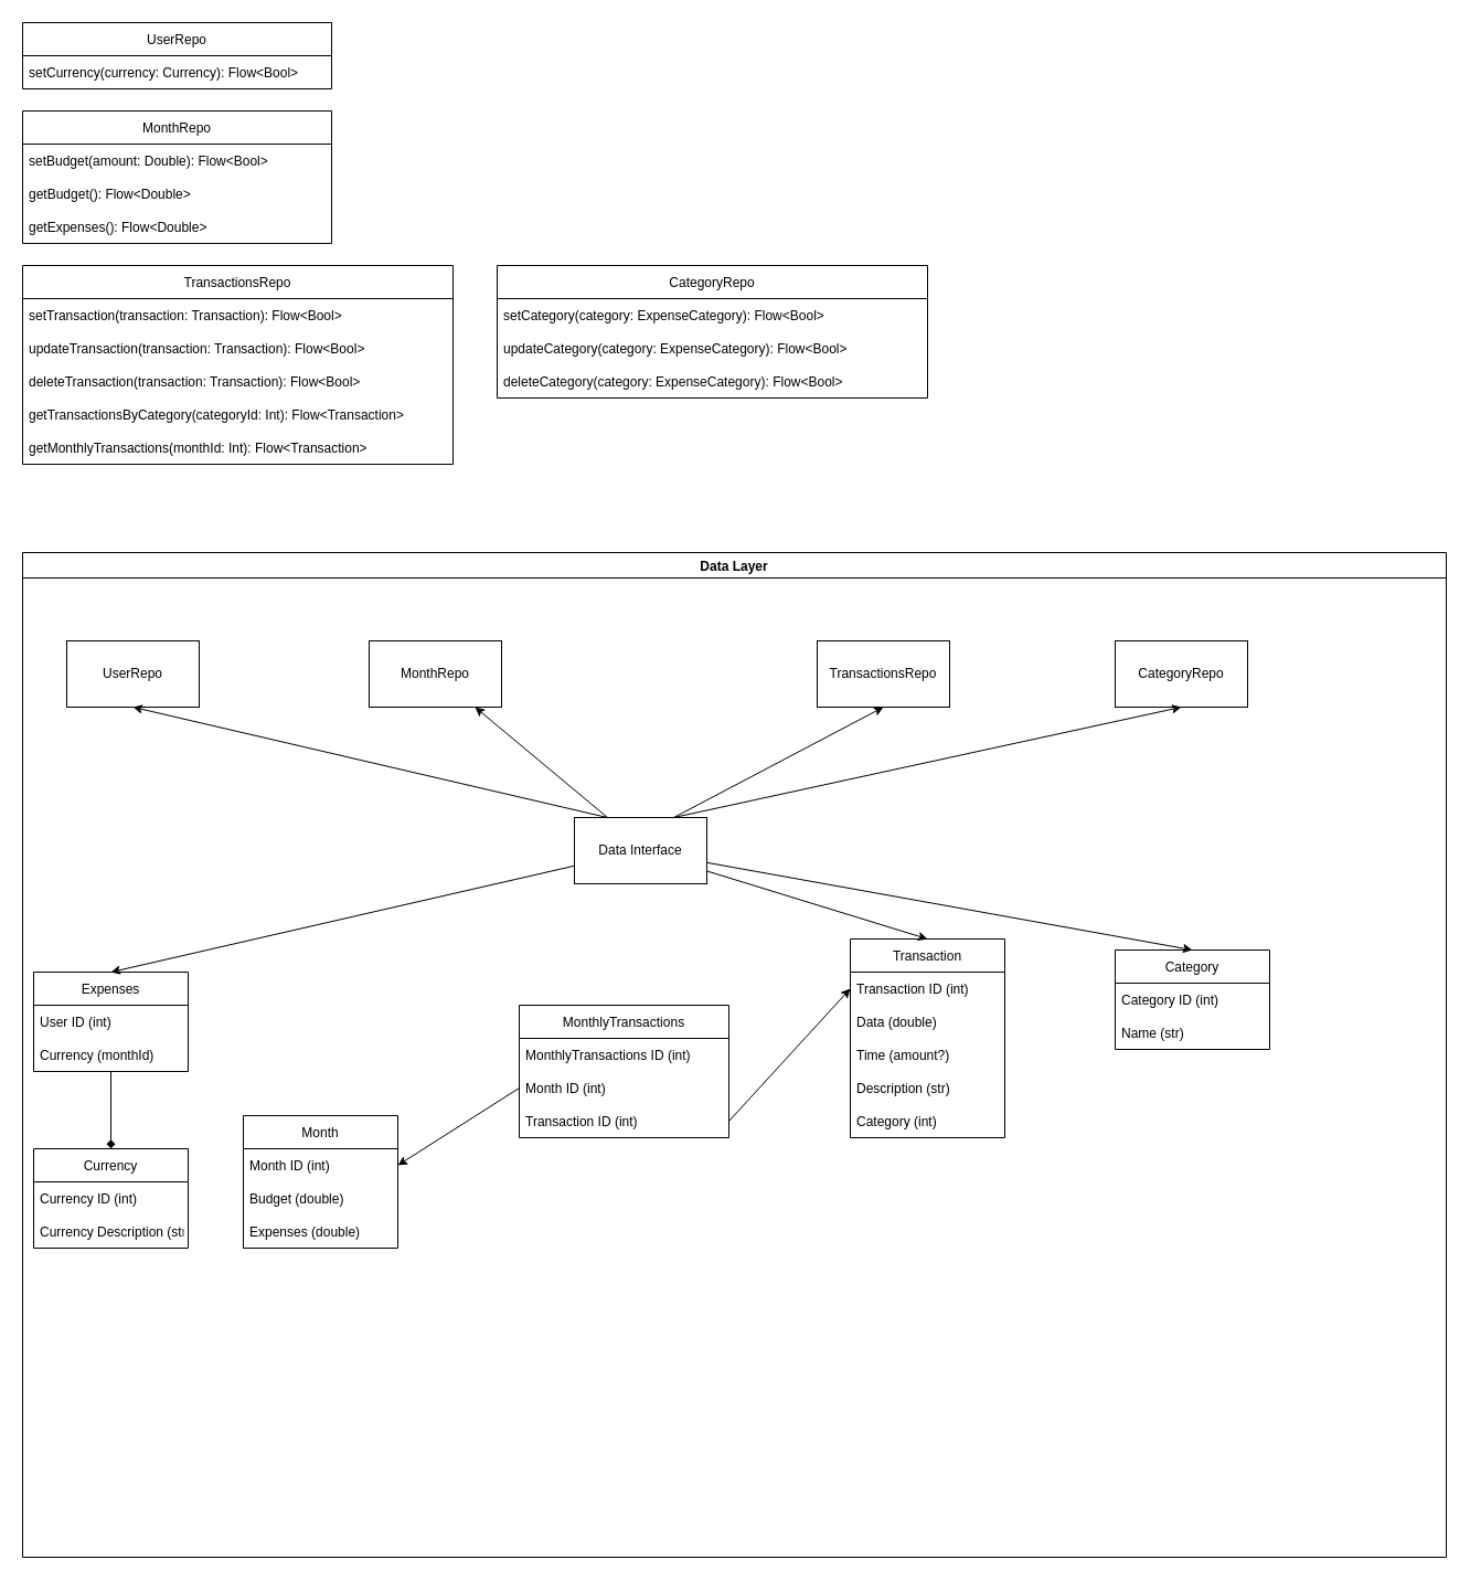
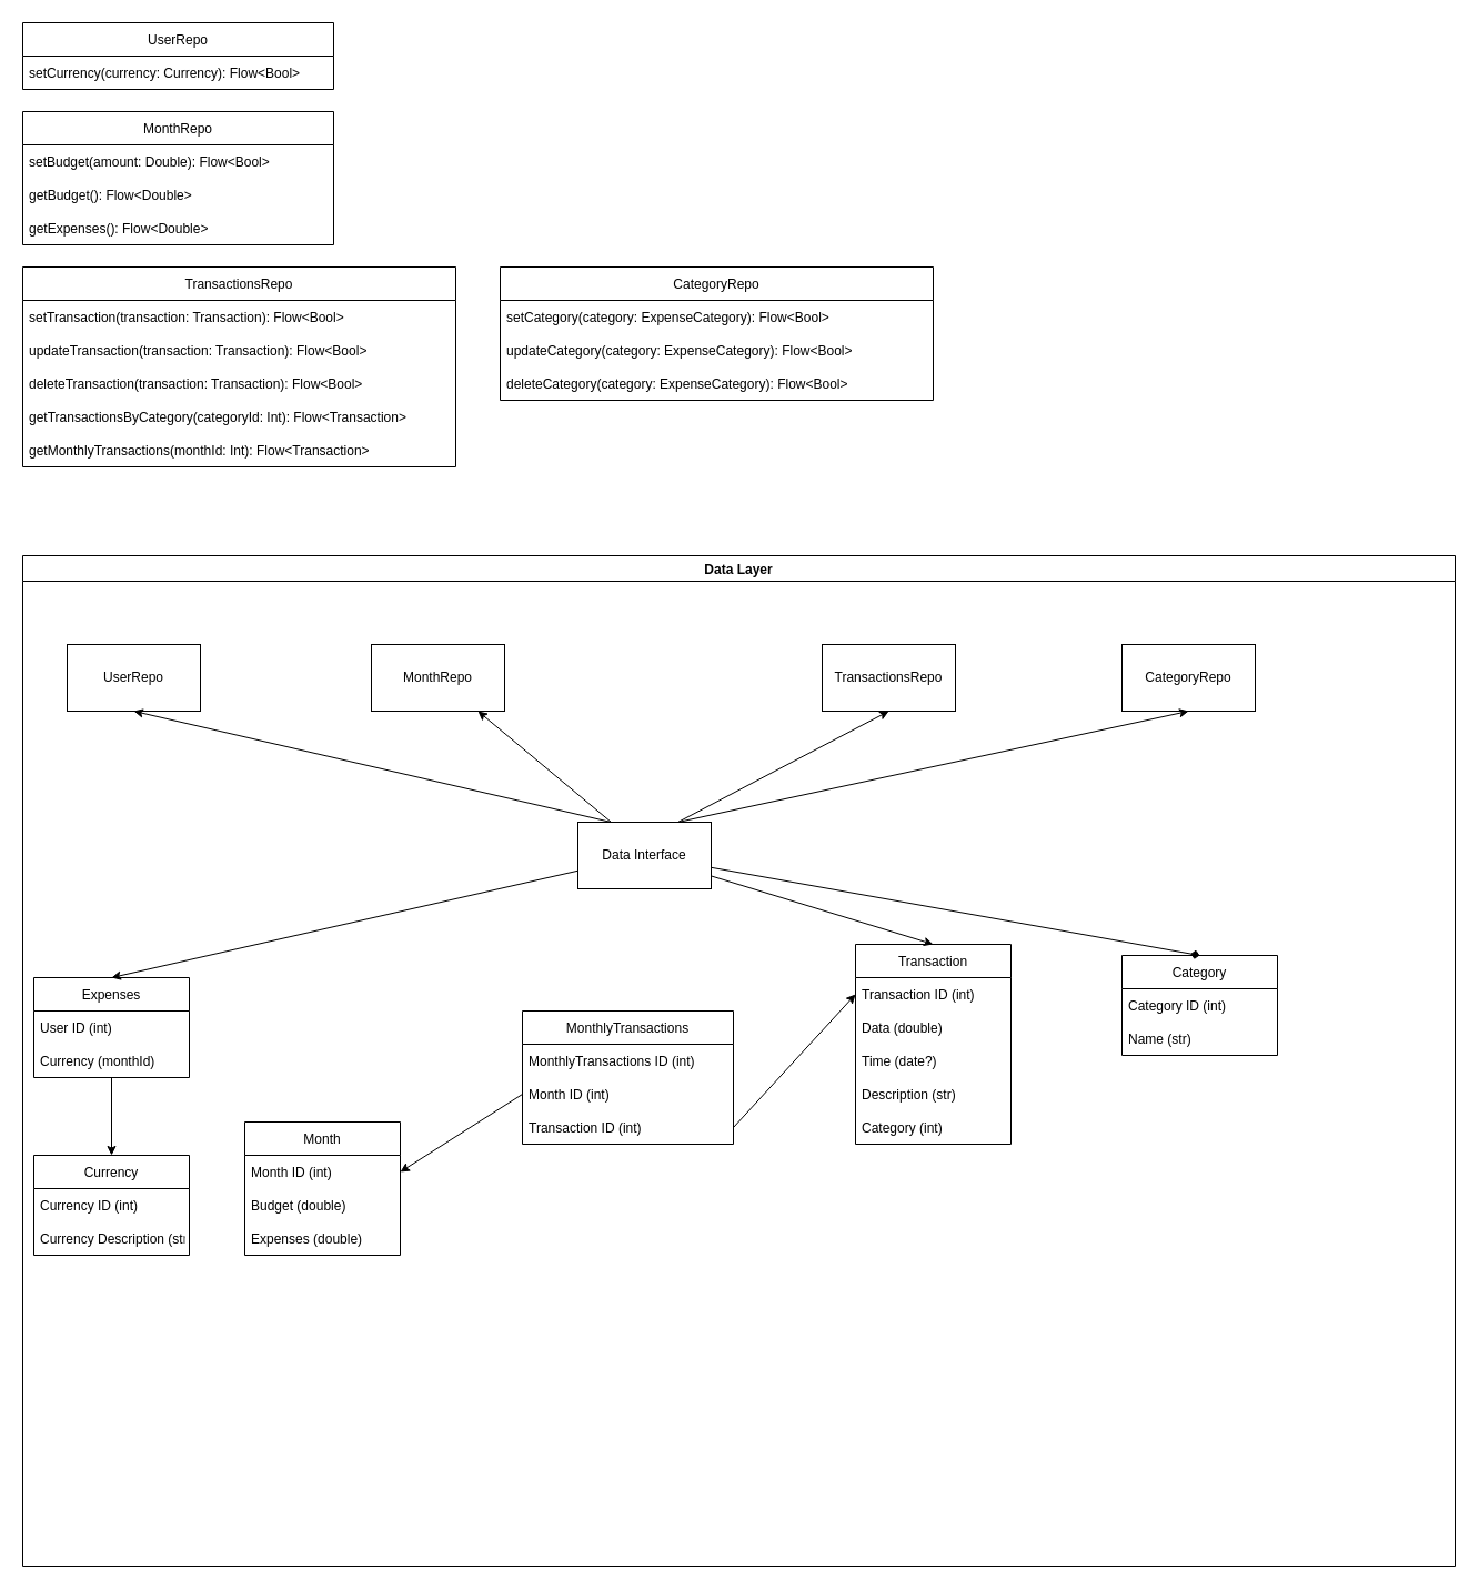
- <mxCell id="32" style="edgeStyle=none;html=1;entryX=0.5;entryY=0;entryDx=0;entryDy=0;" edge="1" parent="2" source="28" target="29"><mxGeometry relative="1" as="geometry" /></mxCell>
+ <mxCell id="32" style="edgeStyle=none;html=1;entryX=0.5;entryY=0;entryDx=0;entryDy=0;endArrow=diamond;" edge="1" parent="2" source="28" target="29"><mxGeometry relative="1" as="geometry" /></mxCell>
- <mxCell id="19" value="Time (amount?)" style="text;strokeColor=none;fillColor=none;align=left;verticalAlign=middle;spacingLeft=4;spacingRight=4;overflow=hidden;points=[[0,0.5],[1,0.5]];portConstraint=eastwest;rotatable=0;" vertex="1" parent="16"><mxGeometry y="90" width="140" height="30" as="geometry" /></mxCell>
+ <mxCell id="19" value="Time (date?)" style="text;strokeColor=none;fillColor=none;align=left;verticalAlign=middle;spacingLeft=4;spacingRight=4;overflow=hidden;points=[[0,0.5],[1,0.5]];portConstraint=eastwest;rotatable=0;" vertex="1" parent="16"><mxGeometry y="90" width="140" height="30" as="geometry" /></mxCell>
- <mxCell id="11" style="edgeStyle=none;html=1;endArrow=diamond;" edge="1" parent="2" source="10" target="12"><mxGeometry relative="1" as="geometry"><mxPoint x="110" y="580" as="targetPoint" /></mxGeometry></mxCell>
+ <mxCell id="11" style="edgeStyle=none;html=1;" edge="1" parent="2" source="10" target="12"><mxGeometry relative="1" as="geometry"><mxPoint x="110" y="580" as="targetPoint" /></mxGeometry></mxCell>
